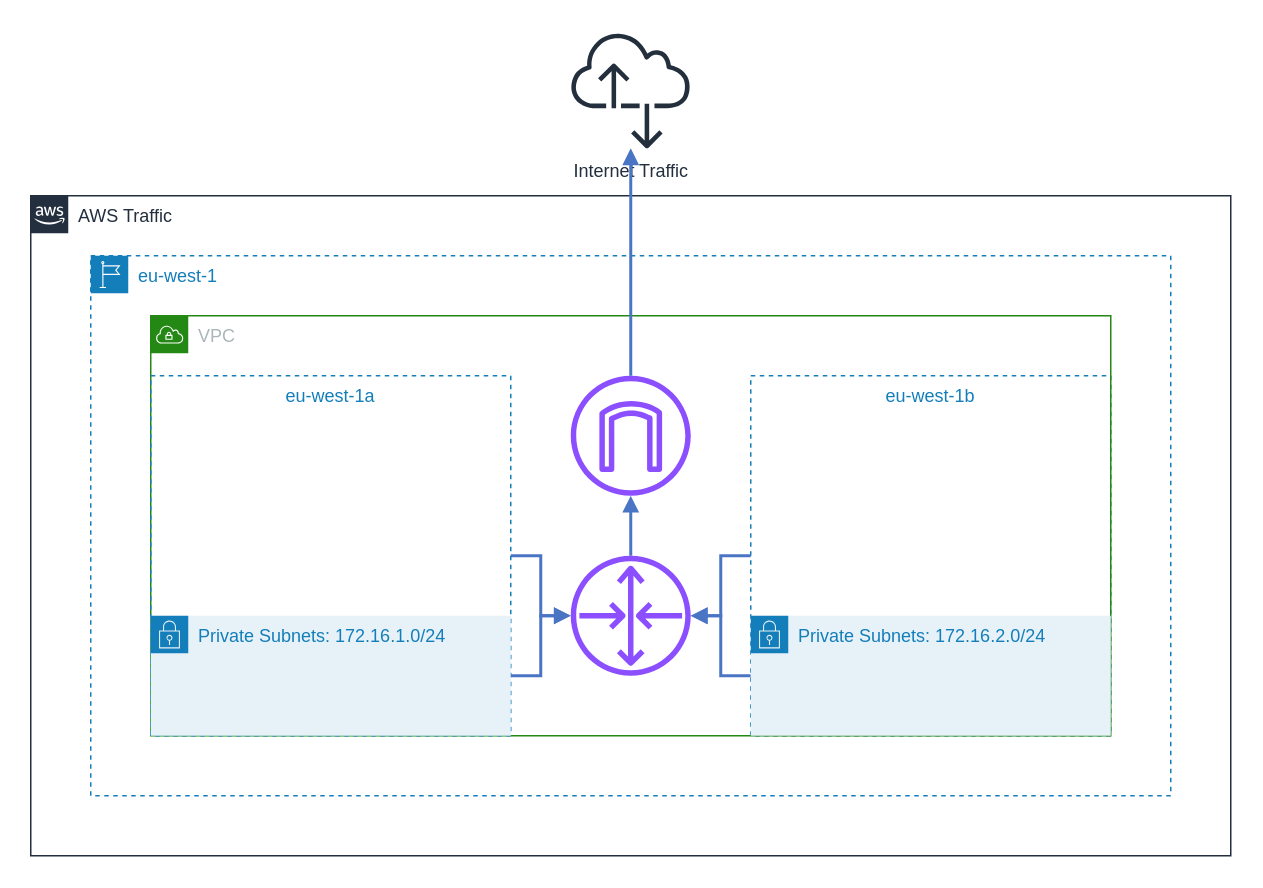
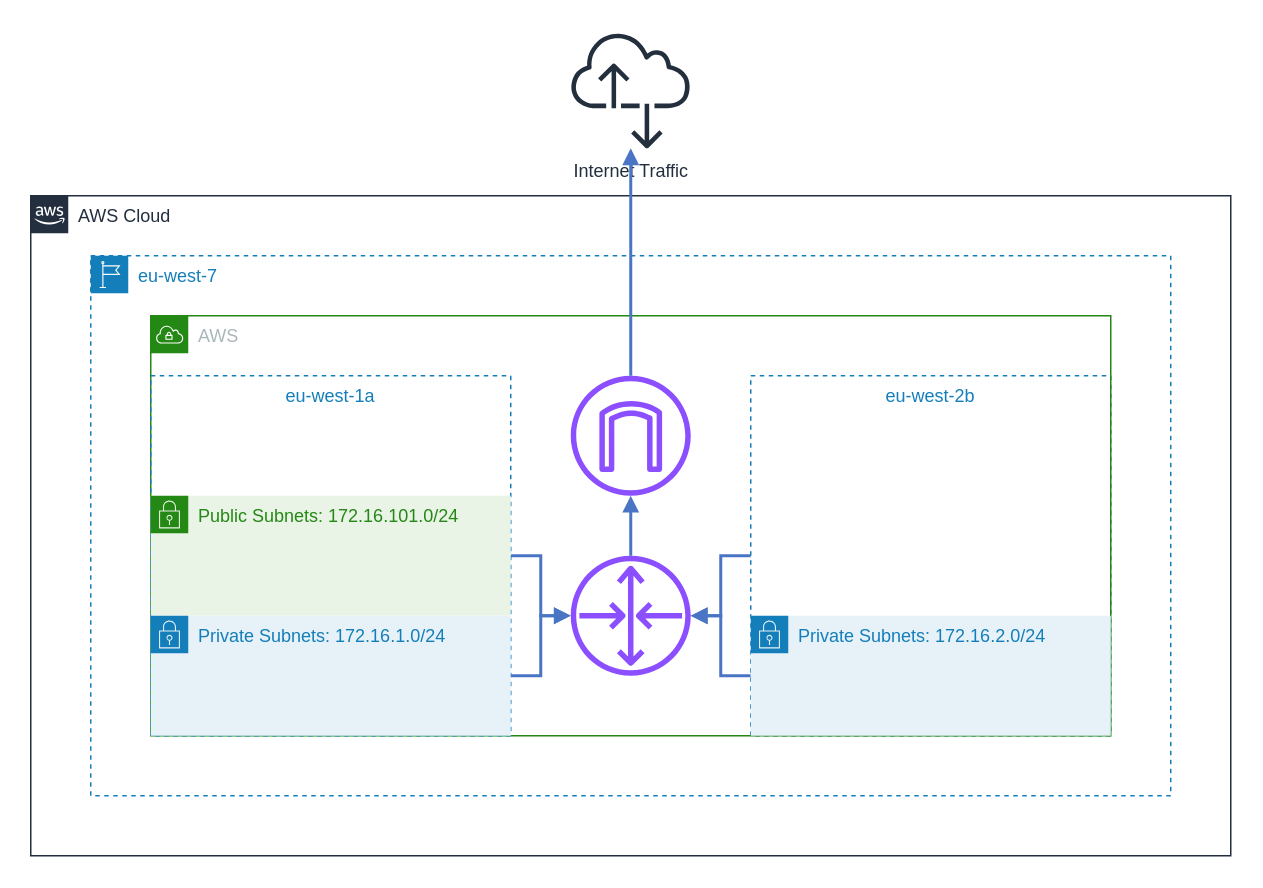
- <mxCell id="13" value="AWS Traffic" style="points=[[0,0],[0.25,0],[0.5,0],[0.75,0],[1,0],[1,0.25],[1,0.5],[1,0.75],[1,1],[0.75,1],[0.5,1],[0.25,1],[0,1],[0,0.75],[0,0.5],[0,0.25]];outlineConnect=0;gradientColor=none;html=1;whiteSpace=wrap;fontSize=12;fontStyle=0;container=1;pointerEvents=0;collapsible=0;recursiveResize=0;shape=mxgraph.aws4.group;grIcon=mxgraph.aws4.group_aws_cloud_alt;strokeColor=#232F3E;fillColor=none;verticalAlign=top;align=left;spacingLeft=30;fontColor=#232F3E;dashed=0;" parent="1" vertex="1"><mxGeometry x="20" y="130" width="800" height="440" as="geometry" /></mxCell>
+ <mxCell id="13" value="AWS Cloud" style="points=[[0,0],[0.25,0],[0.5,0],[0.75,0],[1,0],[1,0.25],[1,0.5],[1,0.75],[1,1],[0.75,1],[0.5,1],[0.25,1],[0,1],[0,0.75],[0,0.5],[0,0.25]];outlineConnect=0;gradientColor=none;html=1;whiteSpace=wrap;fontSize=12;fontStyle=0;container=1;pointerEvents=0;collapsible=0;recursiveResize=0;shape=mxgraph.aws4.group;grIcon=mxgraph.aws4.group_aws_cloud_alt;strokeColor=#232F3E;fillColor=none;verticalAlign=top;align=left;spacingLeft=30;fontColor=#232F3E;dashed=0;" parent="1" vertex="1"><mxGeometry x="20" y="130" width="800" height="440" as="geometry" /></mxCell>
- <mxCell id="3" value="eu-west-1" style="points=[[0,0],[0.25,0],[0.5,0],[0.75,0],[1,0],[1,0.25],[1,0.5],[1,0.75],[1,1],[0.75,1],[0.5,1],[0.25,1],[0,1],[0,0.75],[0,0.5],[0,0.25]];outlineConnect=0;gradientColor=none;html=1;whiteSpace=wrap;fontSize=12;fontStyle=0;container=1;pointerEvents=0;collapsible=0;recursiveResize=0;shape=mxgraph.aws4.group;grIcon=mxgraph.aws4.group_region;strokeColor=#147EBA;fillColor=none;verticalAlign=top;align=left;spacingLeft=30;fontColor=#147EBA;dashed=1;" parent="1" vertex="1"><mxGeometry x="60" y="170" width="720" height="360" as="geometry" /></mxCell>
+ <mxCell id="3" value="eu-west-7" style="points=[[0,0],[0.25,0],[0.5,0],[0.75,0],[1,0],[1,0.25],[1,0.5],[1,0.75],[1,1],[0.75,1],[0.5,1],[0.25,1],[0,1],[0,0.75],[0,0.5],[0,0.25]];outlineConnect=0;gradientColor=none;html=1;whiteSpace=wrap;fontSize=12;fontStyle=0;container=1;pointerEvents=0;collapsible=0;recursiveResize=0;shape=mxgraph.aws4.group;grIcon=mxgraph.aws4.group_region;strokeColor=#147EBA;fillColor=none;verticalAlign=top;align=left;spacingLeft=30;fontColor=#147EBA;dashed=1;" parent="1" vertex="1"><mxGeometry x="60" y="170" width="720" height="360" as="geometry" /></mxCell>
- <mxCell id="4" value="VPC" style="points=[[0,0],[0.25,0],[0.5,0],[0.75,0],[1,0],[1,0.25],[1,0.5],[1,0.75],[1,1],[0.75,1],[0.5,1],[0.25,1],[0,1],[0,0.75],[0,0.5],[0,0.25]];outlineConnect=0;gradientColor=none;html=1;whiteSpace=wrap;fontSize=12;fontStyle=0;container=1;pointerEvents=0;collapsible=0;recursiveResize=0;shape=mxgraph.aws4.group;grIcon=mxgraph.aws4.group_vpc;strokeColor=#248814;fillColor=none;verticalAlign=top;align=left;spacingLeft=30;fontColor=#AAB7B8;dashed=0;" parent="3" vertex="1"><mxGeometry x="40" y="40" width="640" height="280" as="geometry" /></mxCell>
+ <mxCell id="4" value="AWS" style="points=[[0,0],[0.25,0],[0.5,0],[0.75,0],[1,0],[1,0.25],[1,0.5],[1,0.75],[1,1],[0.75,1],[0.5,1],[0.25,1],[0,1],[0,0.75],[0,0.5],[0,0.25]];outlineConnect=0;gradientColor=none;html=1;whiteSpace=wrap;fontSize=12;fontStyle=0;container=1;pointerEvents=0;collapsible=0;recursiveResize=0;shape=mxgraph.aws4.group;grIcon=mxgraph.aws4.group_vpc;strokeColor=#248814;fillColor=none;verticalAlign=top;align=left;spacingLeft=30;fontColor=#AAB7B8;dashed=0;" parent="3" vertex="1"><mxGeometry x="40" y="40" width="640" height="280" as="geometry" /></mxCell>
- <mxCell id="2" value="eu-west-1b" style="fillColor=none;strokeColor=#147EBA;dashed=1;verticalAlign=top;fontStyle=0;fontColor=#147EBA;whiteSpace=wrap;html=1;" parent="1" vertex="1"><mxGeometry x="500" y="250" width="240" height="240" as="geometry" /></mxCell>
+ <mxCell id="2" value="eu-west-2b" style="fillColor=none;strokeColor=#147EBA;dashed=1;verticalAlign=top;fontStyle=0;fontColor=#147EBA;whiteSpace=wrap;html=1;" parent="1" vertex="1"><mxGeometry x="500" y="250" width="240" height="240" as="geometry" /></mxCell>
+ <mxCell id="7" value="Public Subnets: 172.16.101.0/24" style="points=[[0,0],[0.25,0],[0.5,0],[0.75,0],[1,0],[1,0.25],[1,0.5],[1,0.75],[1,1],[0.75,1],[0.5,1],[0.25,1],[0,1],[0,0.75],[0,0.5],[0,0.25]];outlineConnect=0;gradientColor=none;html=1;whiteSpace=wrap;fontSize=12;fontStyle=0;container=1;pointerEvents=0;collapsible=0;recursiveResize=0;shape=mxgraph.aws4.group;grIcon=mxgraph.aws4.group_security_group;grStroke=0;strokeColor=#248814;fillColor=#E9F3E6;verticalAlign=top;align=left;spacingLeft=30;fontColor=#248814;dashed=0;" parent="1" vertex="1"><mxGeometry x="100" y="330" width="240" height="80" as="geometry" /></mxCell>
